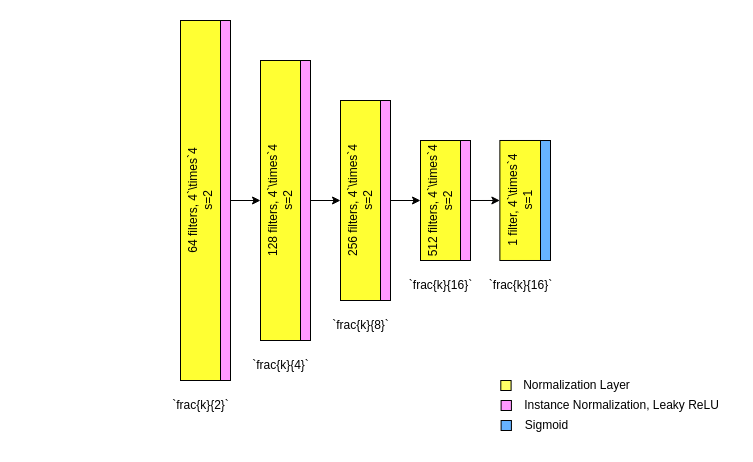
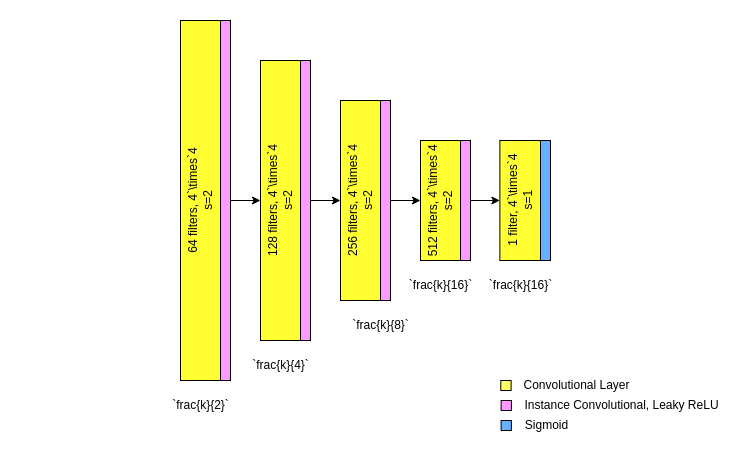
- <mxCell id="14" value="`frac{k}{8}`" style="text;html=1;align=center;verticalAlign=middle;resizable=0;points=[];autosize=1;strokeColor=none;fillColor=none;" vertex="1" parent="1"><mxGeometry x="320" y="310" width="80" height="30" as="geometry" /></mxCell>
+ <mxCell id="14" value="`frac{k}{8}`" style="text;html=1;align=center;verticalAlign=middle;resizable=0;points=[];autosize=1;strokeColor=none;fillColor=none;" vertex="1" parent="1"><mxGeometry x="340" y="310" width="80" height="30" as="geometry" /></mxCell>
- <mxCell id="24" value="Normalization Layer" style="text;html=1;align=center;verticalAlign=middle;resizable=0;points=[];autosize=1;strokeColor=none;fillColor=none;" vertex="1" parent="1"><mxGeometry x="510.92" y="370" width="130" height="30" as="geometry" /></mxCell>
+ <mxCell id="24" value="Convolutional Layer" style="text;html=1;align=center;verticalAlign=middle;resizable=0;points=[];autosize=1;strokeColor=none;fillColor=none;" vertex="1" parent="1"><mxGeometry x="510.92" y="370" width="130" height="30" as="geometry" /></mxCell>
- <mxCell id="25" value="Instance Normalization, Leaky ReLU" style="text;html=1;align=center;verticalAlign=middle;resizable=0;points=[];autosize=1;strokeColor=none;fillColor=none;" vertex="1" parent="1"><mxGeometry x="510.92" y="390" width="220" height="30" as="geometry" /></mxCell>
+ <mxCell id="25" value="Instance Convolutional, Leaky ReLU" style="text;html=1;align=center;verticalAlign=middle;resizable=0;points=[];autosize=1;strokeColor=none;fillColor=none;" vertex="1" parent="1"><mxGeometry x="510.92" y="390" width="220" height="30" as="geometry" /></mxCell>
